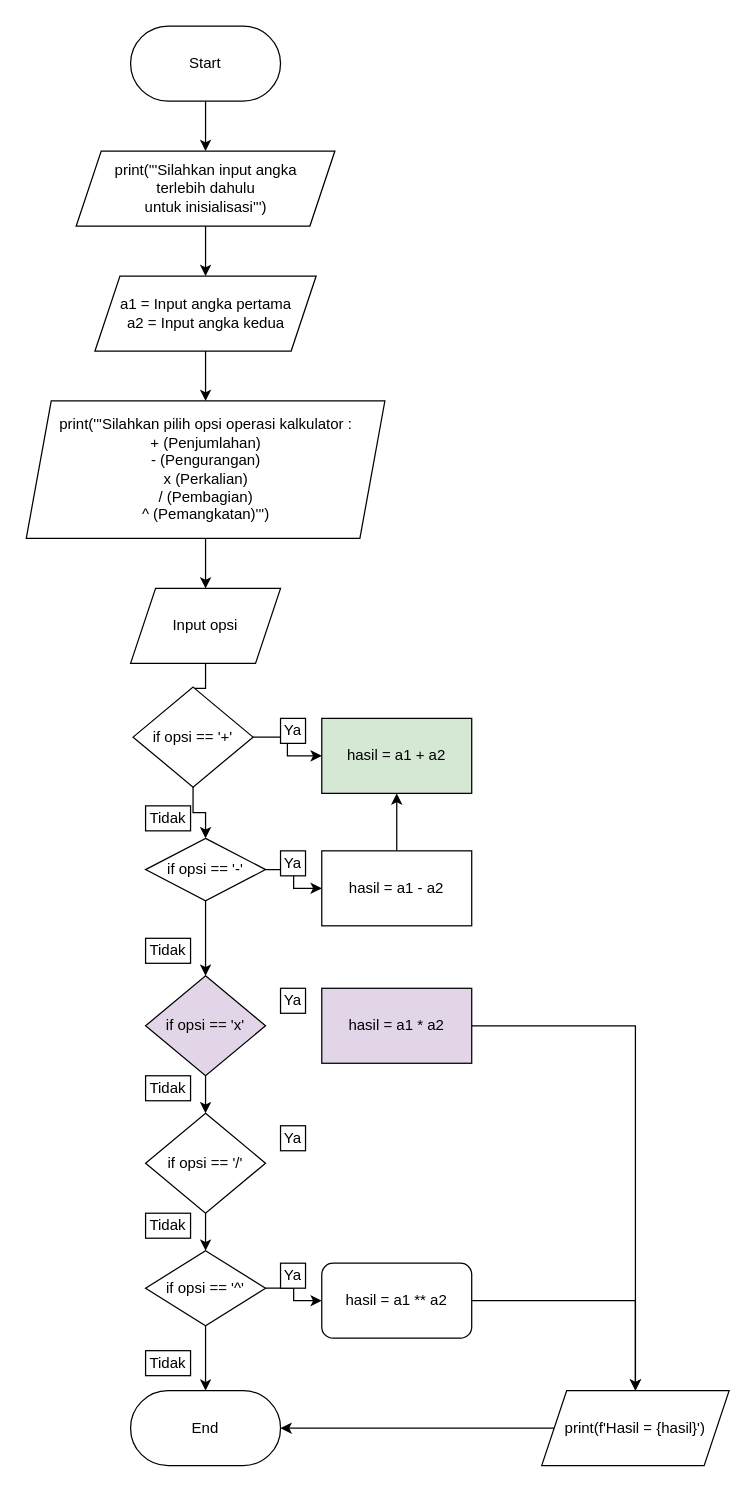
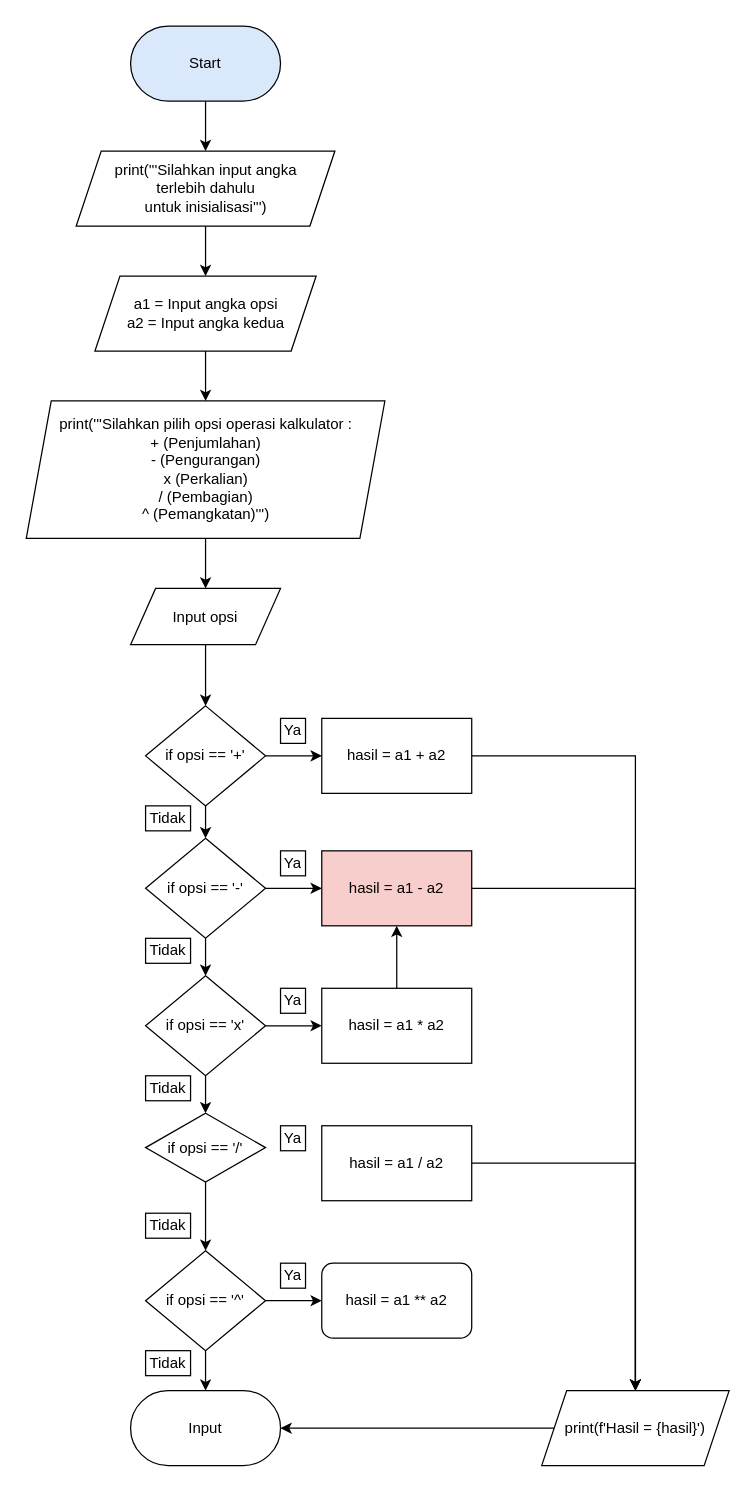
- <mxCell id="3" value="Start" style="rounded=1;whiteSpace=wrap;html=1;arcSize=50;" vertex="1" parent="1"><mxGeometry x="104" y="20" width="120" height="60" as="geometry" /></mxCell>
+ <mxCell id="3" value="Start" style="rounded=1;whiteSpace=wrap;html=1;arcSize=50;fillColor=#dae8fc;" vertex="1" parent="1"><mxGeometry x="104" y="20" width="120" height="60" as="geometry" /></mxCell>
- <mxCell id="5" value="a1 = Input angka pertama&lt;br&gt;a2 = Input angka kedua" style="shape=parallelogram;perimeter=parallelogramPerimeter;whiteSpace=wrap;html=1;fixedSize=1;" vertex="1" parent="1"><mxGeometry x="75.5" y="220" width="177" height="60" as="geometry" /></mxCell>
+ <mxCell id="5" value="a1 = Input angka opsi&lt;br&gt;a2 = Input angka kedua" style="shape=parallelogram;perimeter=parallelogramPerimeter;whiteSpace=wrap;html=1;fixedSize=1;" vertex="1" parent="1"><mxGeometry x="75.5" y="220" width="177" height="60" as="geometry" /></mxCell>
- <mxCell id="11" value="Input opsi" style="shape=parallelogram;perimeter=parallelogramPerimeter;whiteSpace=wrap;html=1;fixedSize=1;" vertex="1" parent="1"><mxGeometry x="104" y="470" width="120" height="60" as="geometry" /></mxCell>
+ <mxCell id="11" value="Input opsi" style="shape=parallelogram;perimeter=parallelogramPerimeter;whiteSpace=wrap;html=1;fixedSize=1;" vertex="1" parent="1"><mxGeometry x="104" y="470" width="120" height="45" as="geometry" /></mxCell>
- <mxCell id="14" value="if opsi == '+'" style="rhombus;whiteSpace=wrap;html=1;" vertex="1" parent="1"><mxGeometry x="106" y="549" width="96" height="80" as="geometry" /></mxCell>
+ <mxCell id="14" value="if opsi == '+'" style="rhombus;whiteSpace=wrap;html=1;" vertex="1" parent="1"><mxGeometry x="116" y="564" width="96" height="80" as="geometry" /></mxCell>
- <mxCell id="16" value="hasil = a1 + a2" style="rounded=0;whiteSpace=wrap;html=1;fillColor=#d5e8d4;" vertex="1" parent="1"><mxGeometry x="257" y="574" width="120" height="60" as="geometry" /></mxCell>
+ <mxCell id="16" value="hasil = a1 + a2" style="rounded=0;whiteSpace=wrap;html=1;" vertex="1" parent="1"><mxGeometry x="257" y="574" width="120" height="60" as="geometry" /></mxCell>
+ <mxCell id="15" style="edgeStyle=orthogonalEdgeStyle;rounded=0;orthogonalLoop=1;jettySize=auto;html=1;entryX=0.5;entryY=0;entryDx=0;entryDy=0;" edge="1" parent="1" source="16" target="38"><mxGeometry relative="1" as="geometry" /></mxCell>
- <mxCell id="28" style="edgeStyle=orthogonalEdgeStyle;rounded=0;orthogonalLoop=1;jettySize=auto;html=1;" edge="1" parent="1" source="29" target="16"><mxGeometry relative="1" as="geometry" /></mxCell>
+ <mxCell id="28" style="edgeStyle=orthogonalEdgeStyle;rounded=0;orthogonalLoop=1;jettySize=auto;html=1;entryX=0.5;entryY=0;entryDx=0;entryDy=0;" edge="1" parent="1" source="29" target="38"><mxGeometry relative="1" as="geometry" /></mxCell>
- <mxCell id="19" value="if opsi == '-'" style="rhombus;whiteSpace=wrap;html=1;" vertex="1" parent="1"><mxGeometry x="116" y="670" width="96" height="50" as="geometry" /></mxCell>
+ <mxCell id="19" value="if opsi == '-'" style="rhombus;whiteSpace=wrap;html=1;" vertex="1" parent="1"><mxGeometry x="116" y="670" width="96" height="80" as="geometry" /></mxCell>
- <mxCell id="29" value="hasil = a1 - a2" style="rounded=0;whiteSpace=wrap;html=1;" vertex="1" parent="1"><mxGeometry x="257" y="680" width="120" height="60" as="geometry" /></mxCell>
+ <mxCell id="29" value="hasil = a1 - a2" style="rounded=0;whiteSpace=wrap;html=1;fillColor=#f8cecc;" vertex="1" parent="1"><mxGeometry x="257" y="680" width="120" height="60" as="geometry" /></mxCell>
- <mxCell id="22" value="if opsi == 'x'" style="rhombus;whiteSpace=wrap;html=1;fillColor=#e1d5e7;" vertex="1" parent="1"><mxGeometry x="116" y="780" width="96" height="80" as="geometry" /></mxCell>
+ <mxCell id="22" value="if opsi == 'x'" style="rhombus;whiteSpace=wrap;html=1;" vertex="1" parent="1"><mxGeometry x="116" y="780" width="96" height="80" as="geometry" /></mxCell>
+ <mxCell id="21" value="" style="edgeStyle=orthogonalEdgeStyle;rounded=0;orthogonalLoop=1;jettySize=auto;html=1;" edge="1" parent="1" source="22" target="31"><mxGeometry relative="1" as="geometry" /></mxCell>
- <mxCell id="31" value="hasil = a1 * a2" style="rounded=0;whiteSpace=wrap;html=1;fillColor=#e1d5e7;" vertex="1" parent="1"><mxGeometry x="257" y="790" width="120" height="60" as="geometry" /></mxCell>
+ <mxCell id="31" value="hasil = a1 * a2" style="rounded=0;whiteSpace=wrap;html=1;" vertex="1" parent="1"><mxGeometry x="257" y="790" width="120" height="60" as="geometry" /></mxCell>
- <mxCell id="30" style="edgeStyle=orthogonalEdgeStyle;rounded=0;orthogonalLoop=1;jettySize=auto;html=1;entryX=0.5;entryY=0;entryDx=0;entryDy=0;" edge="1" parent="1" source="31" target="38"><mxGeometry relative="1" as="geometry" /></mxCell>
+ <mxCell id="30" style="edgeStyle=orthogonalEdgeStyle;rounded=0;orthogonalLoop=1;jettySize=auto;html=1;" edge="1" parent="1" source="31" target="29"><mxGeometry relative="1" as="geometry" /></mxCell>
- <mxCell id="24" value="if opsi == '/'" style="rhombus;whiteSpace=wrap;html=1;" vertex="1" parent="1"><mxGeometry x="116" y="890" width="96" height="80" as="geometry" /></mxCell>
+ <mxCell id="24" value="if opsi == '/'" style="rhombus;whiteSpace=wrap;html=1;" vertex="1" parent="1"><mxGeometry x="116" y="890" width="96" height="55" as="geometry" /></mxCell>
+ <mxCell id="33" value="hasil = a1 / a2" style="rounded=0;whiteSpace=wrap;html=1;" vertex="1" parent="1"><mxGeometry x="257" y="900" width="120" height="60" as="geometry" /></mxCell>
+ <mxCell id="32" style="edgeStyle=orthogonalEdgeStyle;rounded=0;orthogonalLoop=1;jettySize=auto;html=1;entryX=0.5;entryY=0;entryDx=0;entryDy=0;" edge="1" parent="1" source="33" target="38"><mxGeometry relative="1" as="geometry" /></mxCell>
- <mxCell id="27" value="if opsi == '^'" style="rhombus;whiteSpace=wrap;html=1;" vertex="1" parent="1"><mxGeometry x="116" y="1000" width="96" height="60" as="geometry" /></mxCell>
+ <mxCell id="27" value="if opsi == '^'" style="rhombus;whiteSpace=wrap;html=1;" vertex="1" parent="1"><mxGeometry x="116" y="1000" width="96" height="80" as="geometry" /></mxCell>
- <mxCell id="34" style="edgeStyle=orthogonalEdgeStyle;rounded=0;orthogonalLoop=1;jettySize=auto;html=1;entryX=0.5;entryY=0;entryDx=0;entryDy=0;" edge="1" parent="1" source="35" target="38"><mxGeometry relative="1" as="geometry" /></mxCell>
- <mxCell id="36" value="End" style="rounded=1;whiteSpace=wrap;html=1;arcSize=50;" vertex="1" parent="1"><mxGeometry x="104" y="1112" width="120" height="60" as="geometry" /></mxCell>
+ <mxCell id="36" value="Input" style="rounded=1;whiteSpace=wrap;html=1;arcSize=50;" vertex="1" parent="1"><mxGeometry x="104" y="1112" width="120" height="60" as="geometry" /></mxCell>
